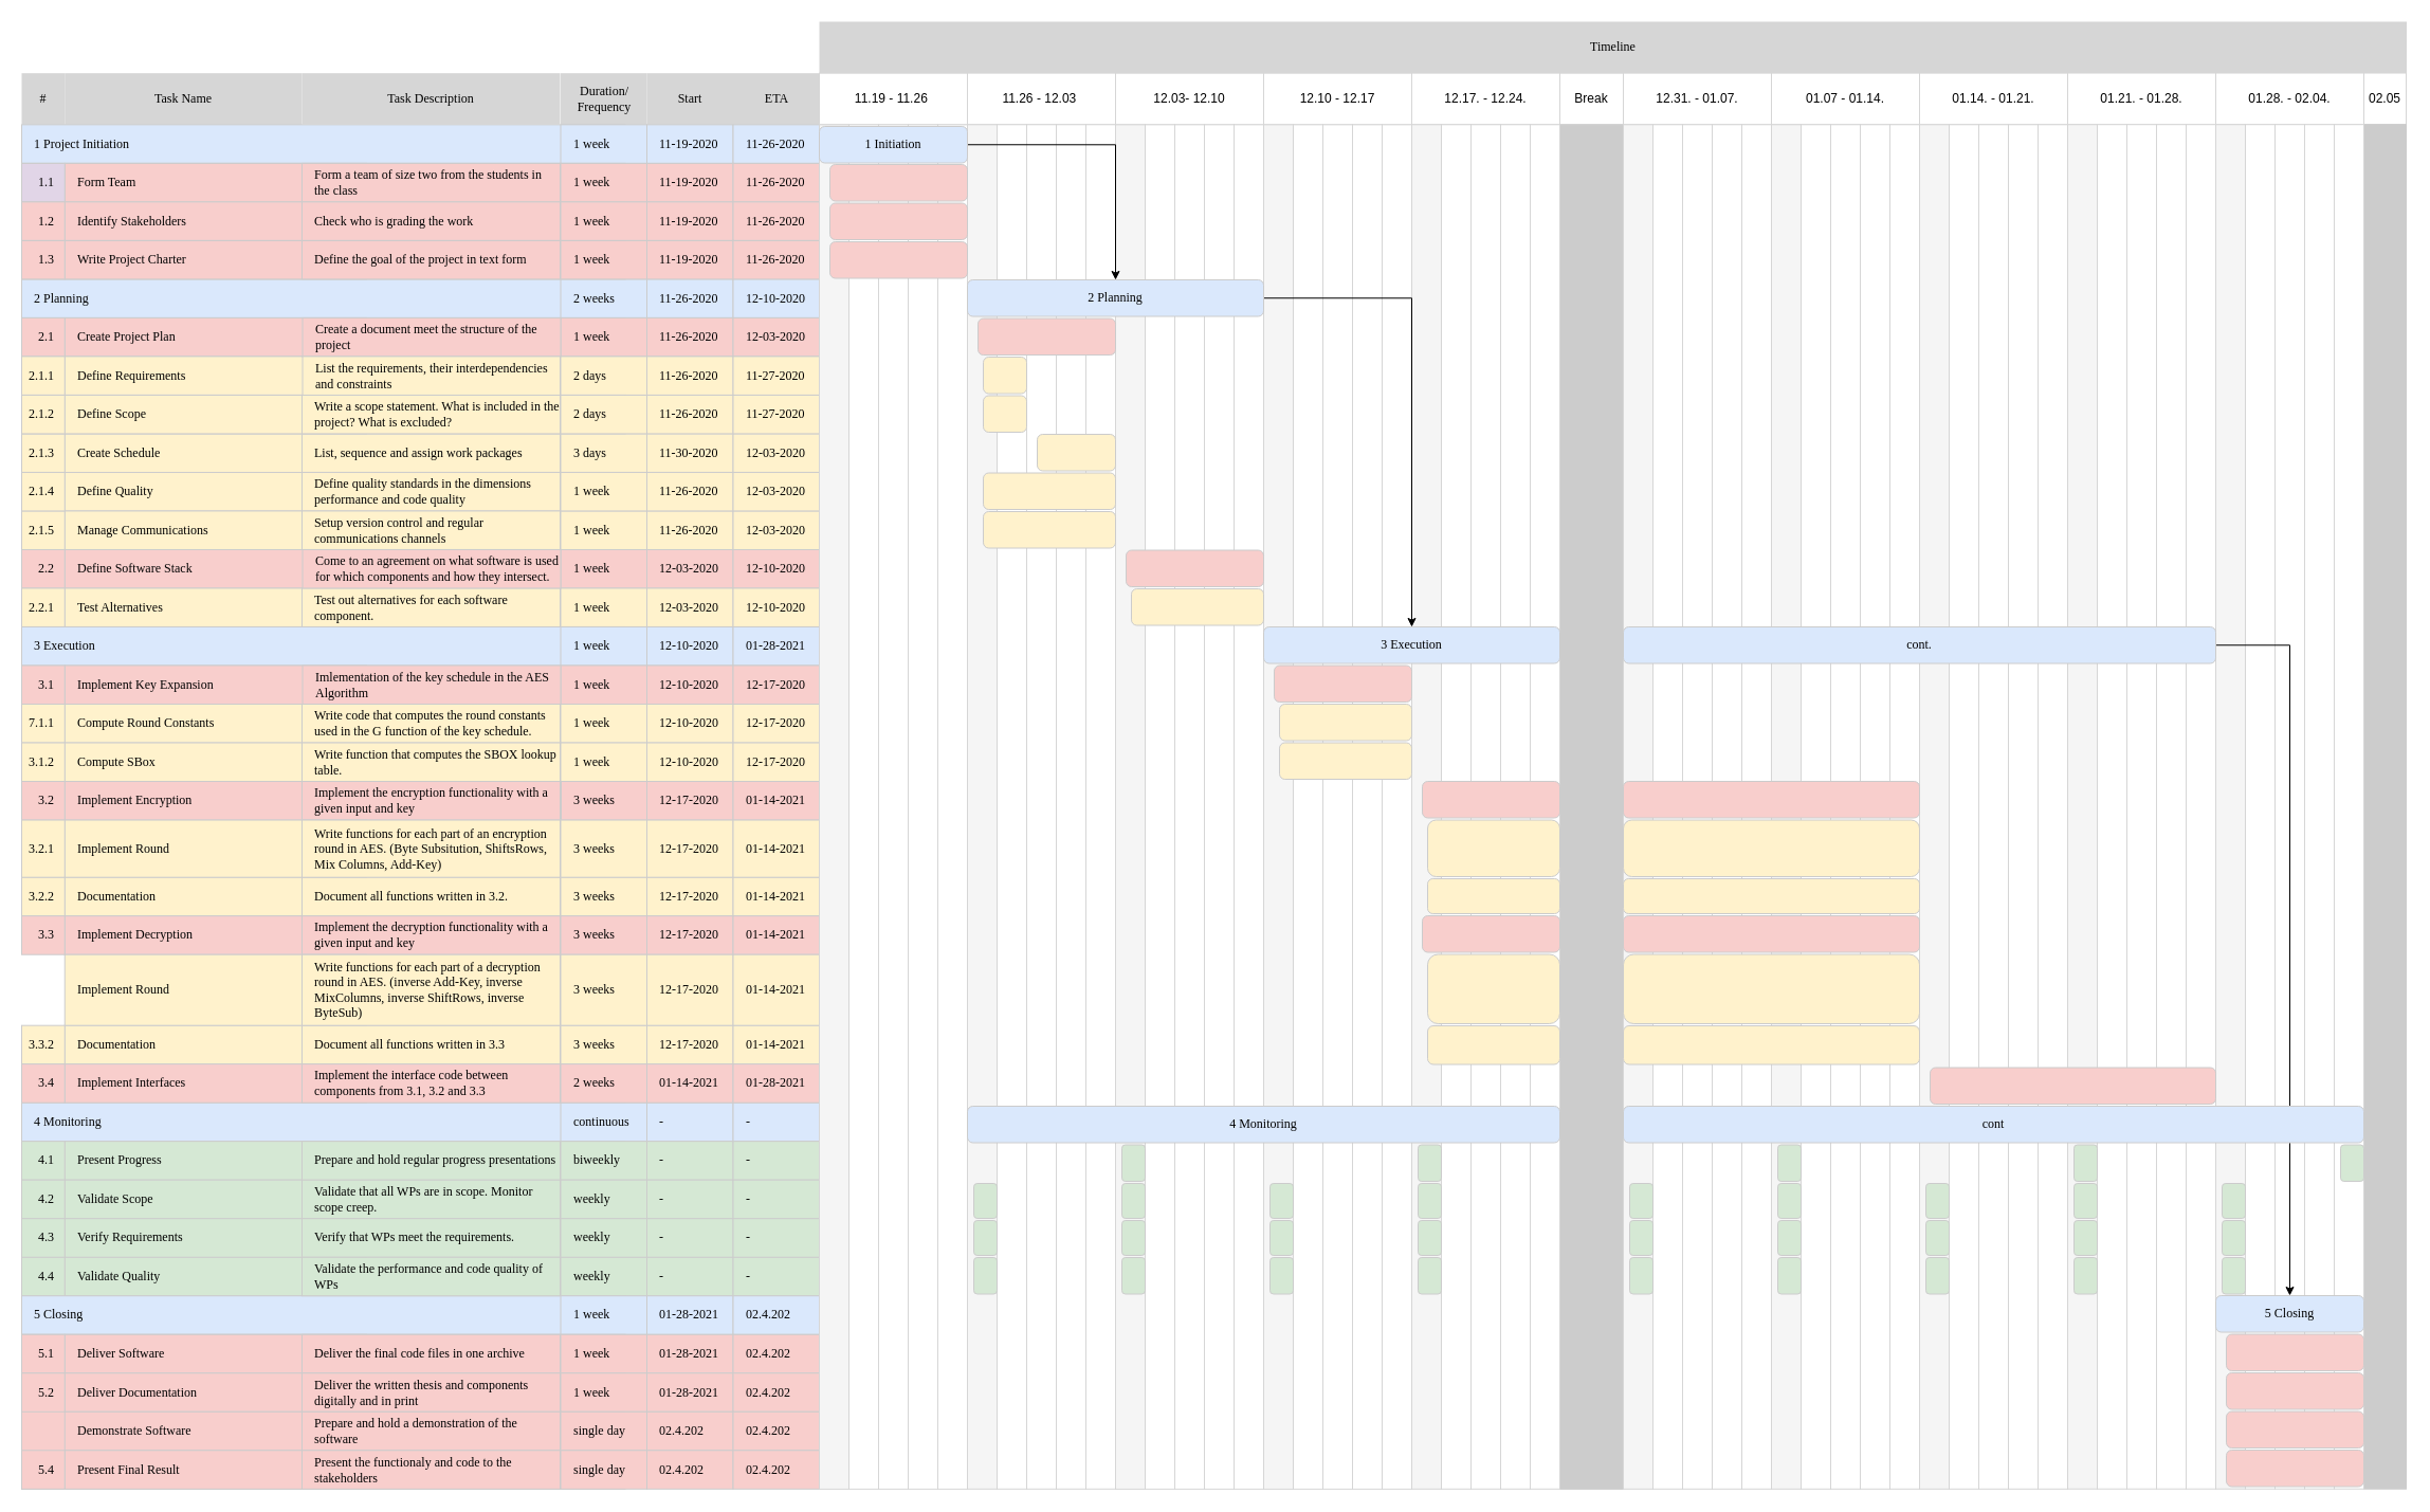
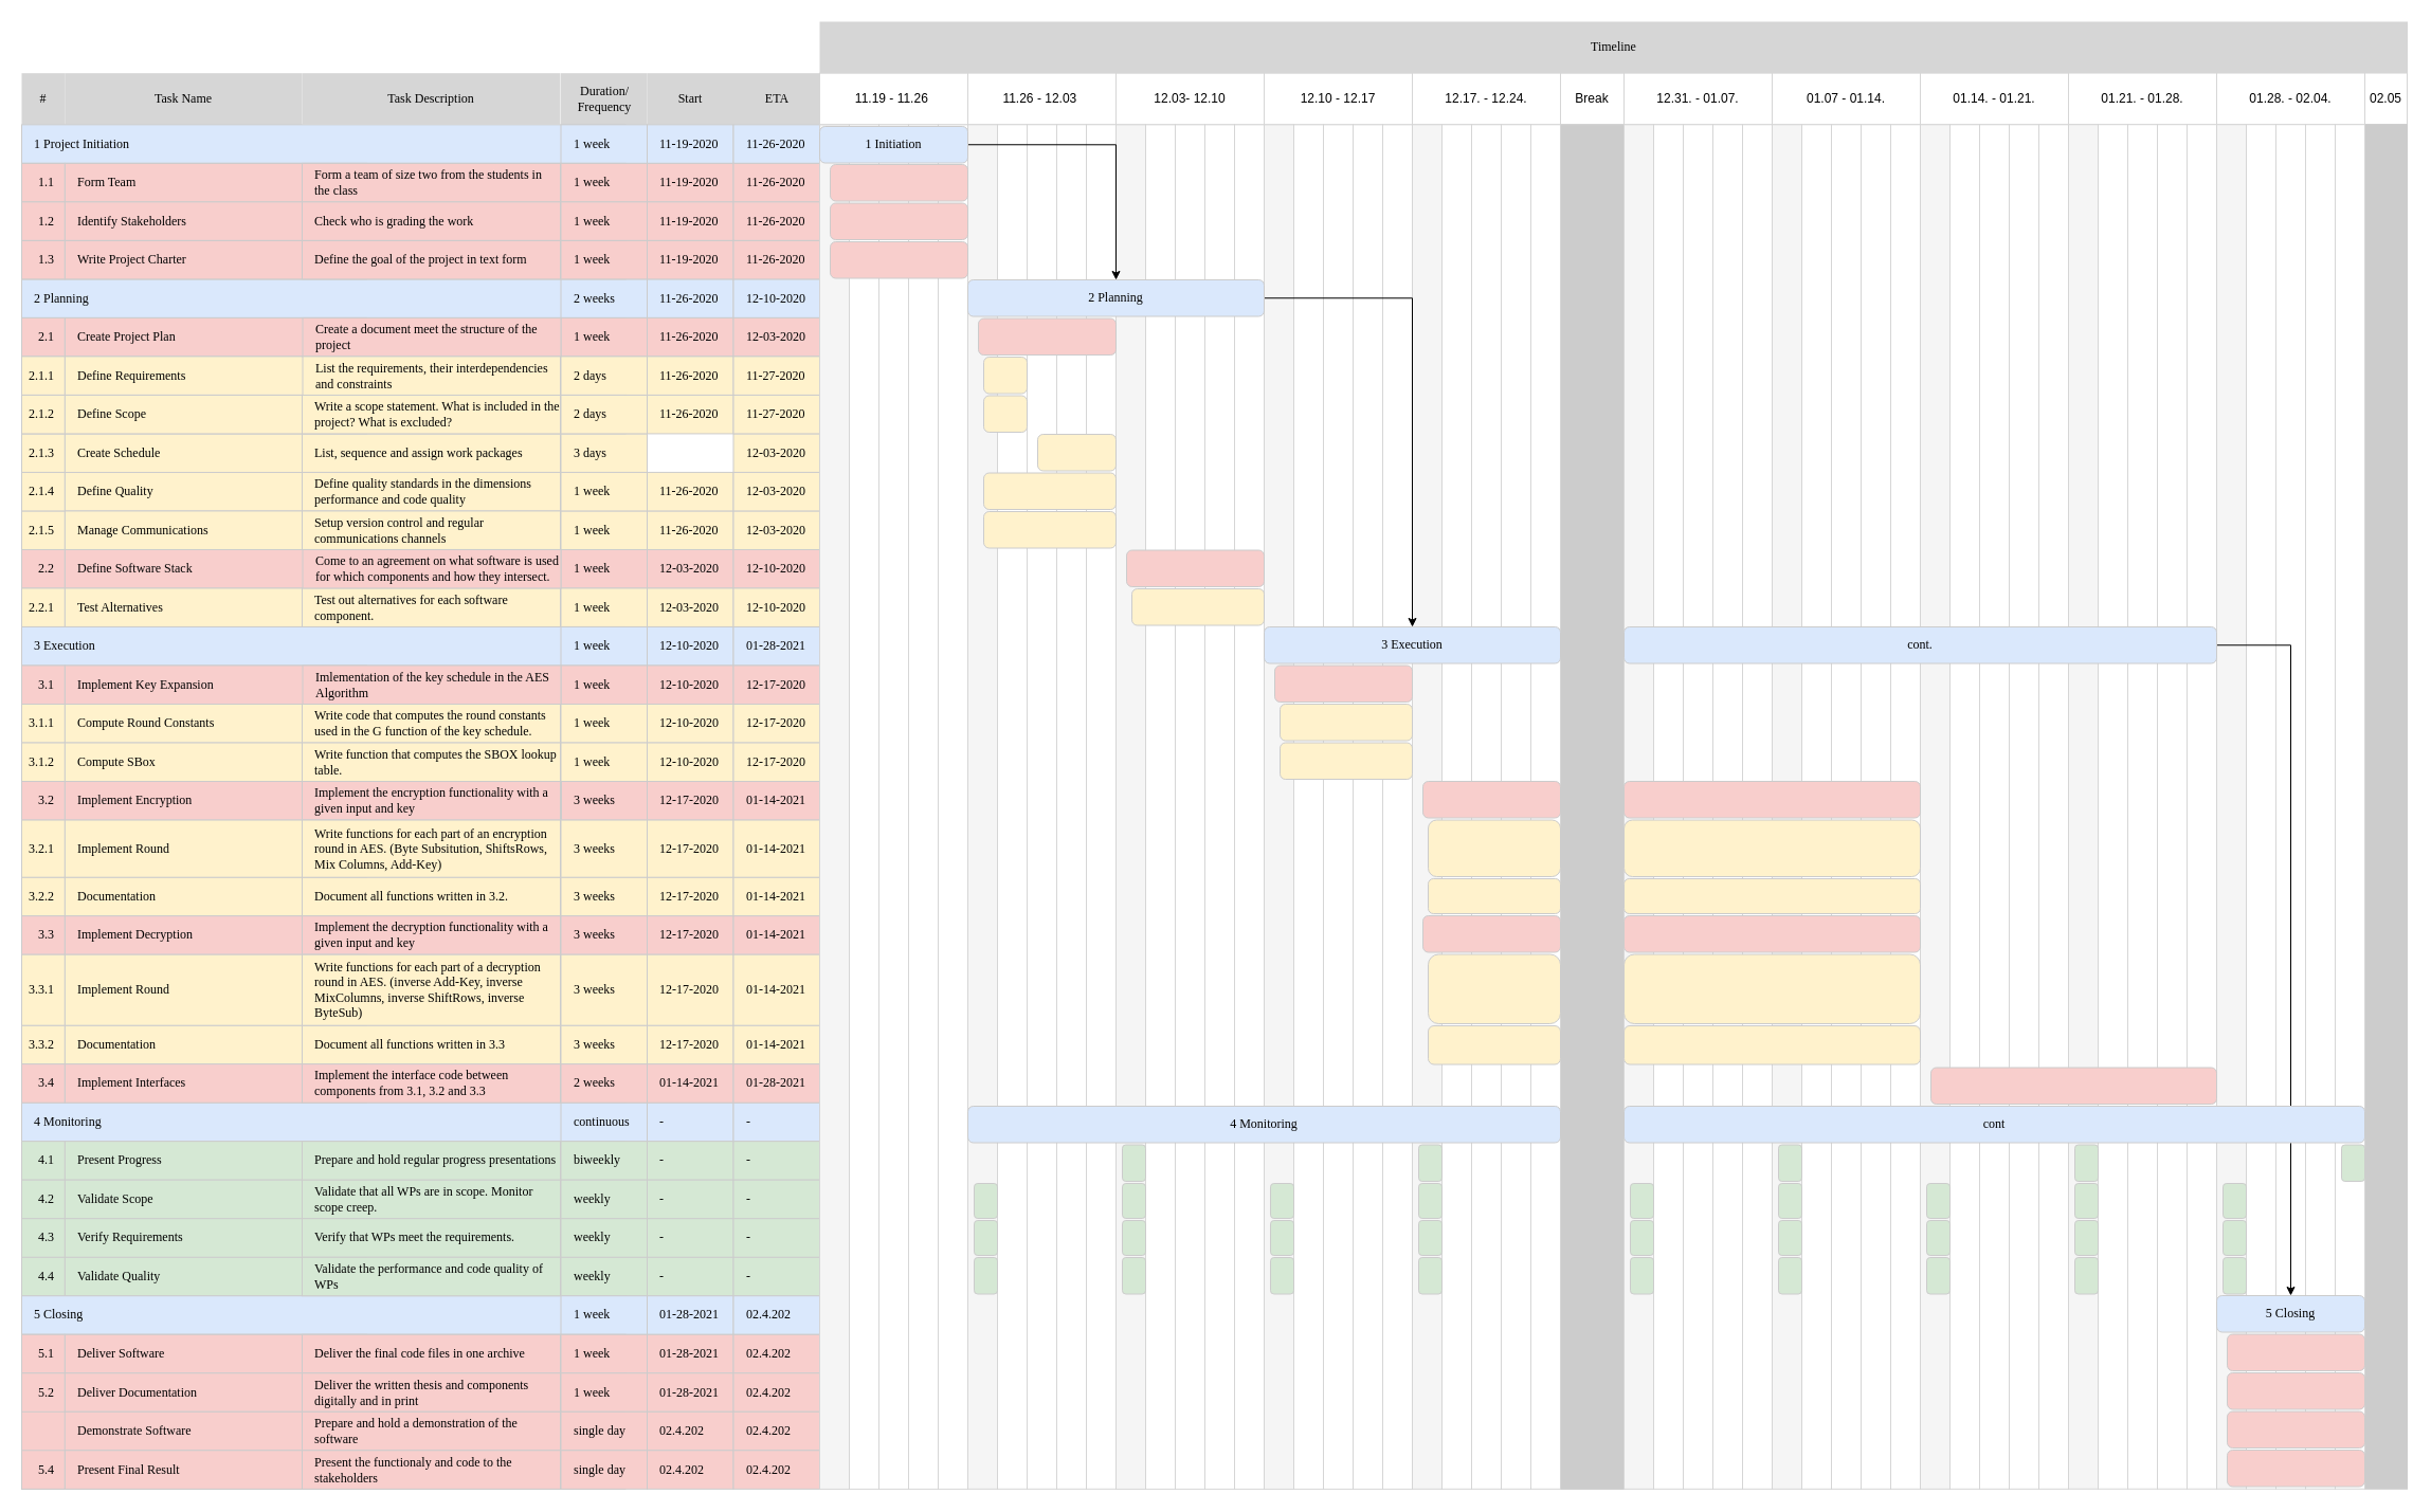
- <mxCell id="18" value="1.1" style="rounded=0;whiteSpace=wrap;html=1;fillColor=#e1d5e7;align=right;spacingLeft=10;spacingRight=8;fontFamily=CMU Serif Roman;movable=1;resizable=1;rotatable=1;deletable=1;editable=1;connectable=1;strokeColor=#CCCCCC;" parent="16" vertex="1"><mxGeometry width="40.75" height="36.509" as="geometry" /></mxCell>
+ <mxCell id="18" value="1.1" style="rounded=0;whiteSpace=wrap;html=1;fillColor=#f8cecc;align=right;spacingLeft=10;spacingRight=8;fontFamily=CMU Serif Roman;movable=1;resizable=1;rotatable=1;deletable=1;editable=1;connectable=1;strokeColor=#CCCCCC;" parent="16" vertex="1"><mxGeometry width="40.75" height="36.509" as="geometry" /></mxCell>
- <mxCell id="43" value="11-30-2020" style="rounded=0;whiteSpace=wrap;html=1;fillColor=#fff2cc;align=left;spacingLeft=10;spacingRight=8;fontFamily=CMU Serif Roman;movable=1;resizable=1;rotatable=1;deletable=1;editable=1;connectable=1;strokeColor=#CCCCCC;" parent="1" vertex="1"><mxGeometry x="611" y="409.435" width="81.5" height="36.509" as="geometry" /></mxCell>
- <mxCell id="60" value="7.1.1" style="rounded=0;whiteSpace=wrap;html=1;fillColor=#fff2cc;align=right;spacingLeft=10;spacingRight=8;fontFamily=CMU Serif Roman;movable=1;resizable=1;rotatable=1;deletable=1;editable=1;connectable=1;strokeColor=#CCCCCC;" parent="1" vertex="1"><mxGeometry x="20" y="665.001" width="40.75" height="36.509" as="geometry" /></mxCell>
+ <mxCell id="60" value="3.1.1" style="rounded=0;whiteSpace=wrap;html=1;fillColor=#fff2cc;align=right;spacingLeft=10;spacingRight=8;fontFamily=CMU Serif Roman;movable=1;resizable=1;rotatable=1;deletable=1;editable=1;connectable=1;strokeColor=#CCCCCC;" parent="1" vertex="1"><mxGeometry x="20" y="665.001" width="40.75" height="36.509" as="geometry" /></mxCell>
+ <mxCell id="189" value="3.3.1" style="rounded=0;whiteSpace=wrap;html=1;fillColor=#fff2cc;align=right;spacingLeft=10;spacingRight=8;fontFamily=CMU Serif Roman;movable=1;resizable=1;rotatable=1;deletable=1;editable=1;connectable=1;strokeColor=#CCCCCC;" parent="1" vertex="1"><mxGeometry x="20" y="901.7" width="40.75" height="66.974" as="geometry" /></mxCell>
